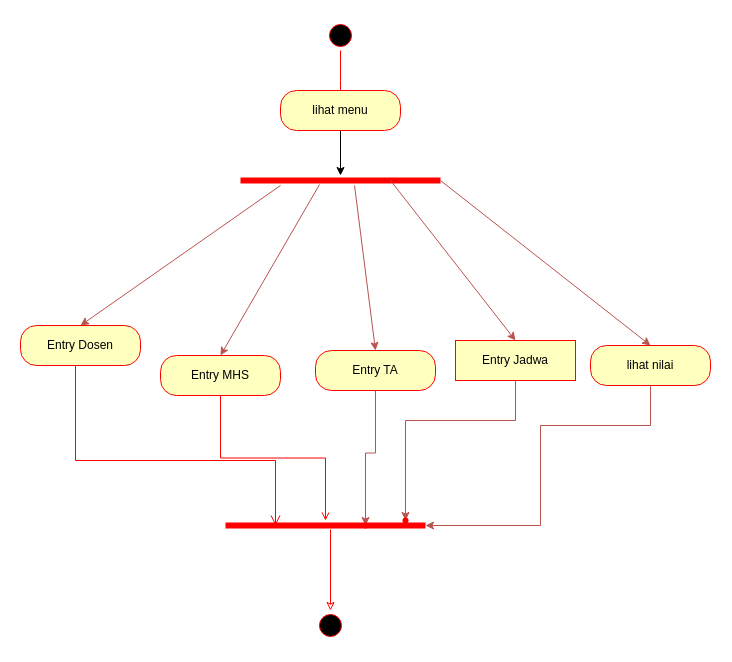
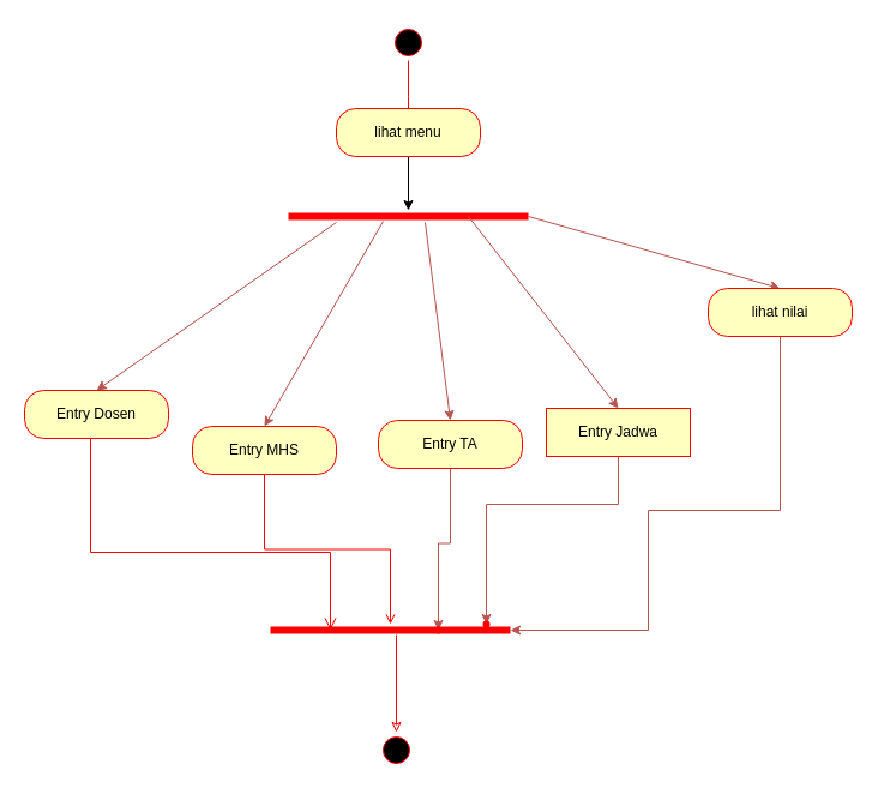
- <mxCell id="26" value="lihat nilai" style="rounded=1;whiteSpace=wrap;html=1;arcSize=40;fontColor=#000000;fillColor=#ffffc0;strokeColor=#ff0000;" vertex="1" parent="1"><mxGeometry x="590" y="345" width="120" height="40" as="geometry" /></mxCell>
+ <mxCell id="26" value="lihat nilai" style="rounded=1;whiteSpace=wrap;html=1;arcSize=40;fontColor=#000000;fillColor=#ffffc0;strokeColor=#ff0000;" vertex="1" parent="1"><mxGeometry x="590" y="240" width="120" height="40" as="geometry" /></mxCell>
